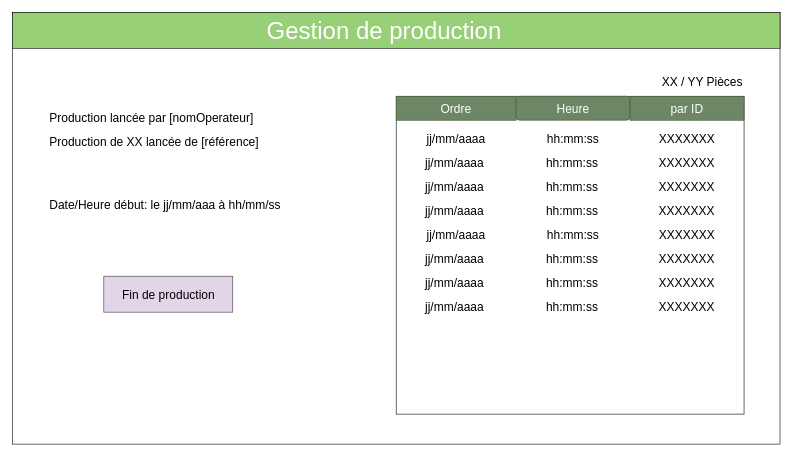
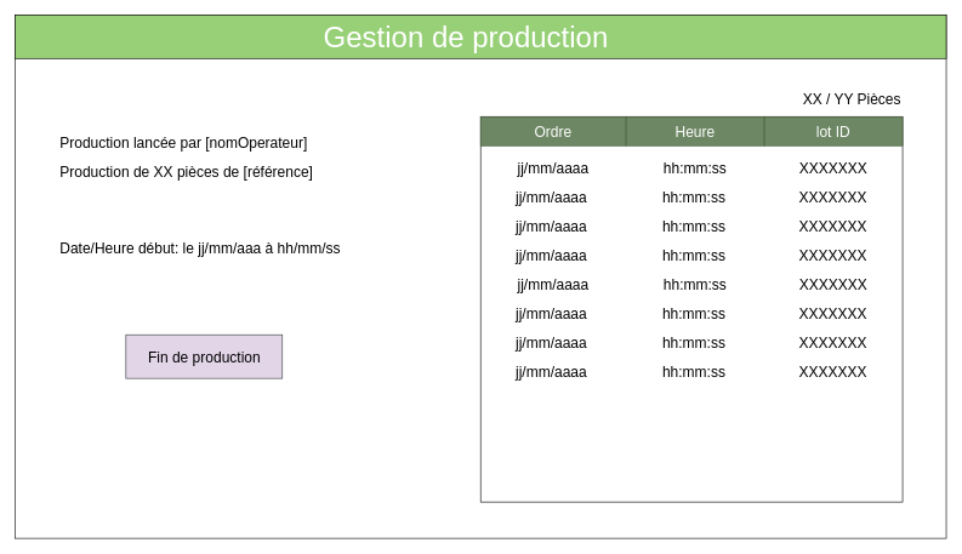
- <mxCell id="10" value="Heure" style="whiteSpace=wrap;html=1;strokeColor=#3A5431;fontSize=20;fillColor=#6d8764;fontColor=#ffffff;rounded=1;" vertex="1" parent="8"><mxGeometry x="200" width="190" height="40" as="geometry" /></mxCell>
+ <mxCell id="10" value="Heure" style="rounded=0;whiteSpace=wrap;html=1;strokeColor=#3A5431;fontSize=20;fillColor=#6d8764;fontColor=#ffffff;" vertex="1" parent="8"><mxGeometry x="200" width="190" height="40" as="geometry" /></mxCell>
- <mxCell id="11" value="par ID" style="rounded=0;whiteSpace=wrap;html=1;strokeColor=#3A5431;fontSize=20;fillColor=#6d8764;fontColor=#ffffff;" vertex="1" parent="8"><mxGeometry x="390" width="190" height="40" as="geometry" /></mxCell>
+ <mxCell id="11" value="lot ID" style="rounded=0;whiteSpace=wrap;html=1;strokeColor=#3A5431;fontSize=20;fillColor=#6d8764;fontColor=#ffffff;" vertex="1" parent="8"><mxGeometry x="390" width="190" height="40" as="geometry" /></mxCell>
- <mxCell id="48" value="&lt;font style=&quot;font-size: 20px&quot;&gt;Production de XX lancée de [référence]&lt;/font&gt;" style="text;html=1;strokeColor=none;fillColor=none;align=left;verticalAlign=middle;whiteSpace=wrap;rounded=0;fontSize=20;" vertex="1" parent="45"><mxGeometry y="40" width="360" height="30" as="geometry" /></mxCell>
+ <mxCell id="48" value="&lt;font style=&quot;font-size: 20px&quot;&gt;Production de XX pièces de [référence]&lt;/font&gt;" style="text;html=1;strokeColor=none;fillColor=none;align=left;verticalAlign=middle;whiteSpace=wrap;rounded=0;fontSize=20;" vertex="1" parent="45"><mxGeometry y="40" width="360" height="30" as="geometry" /></mxCell>
